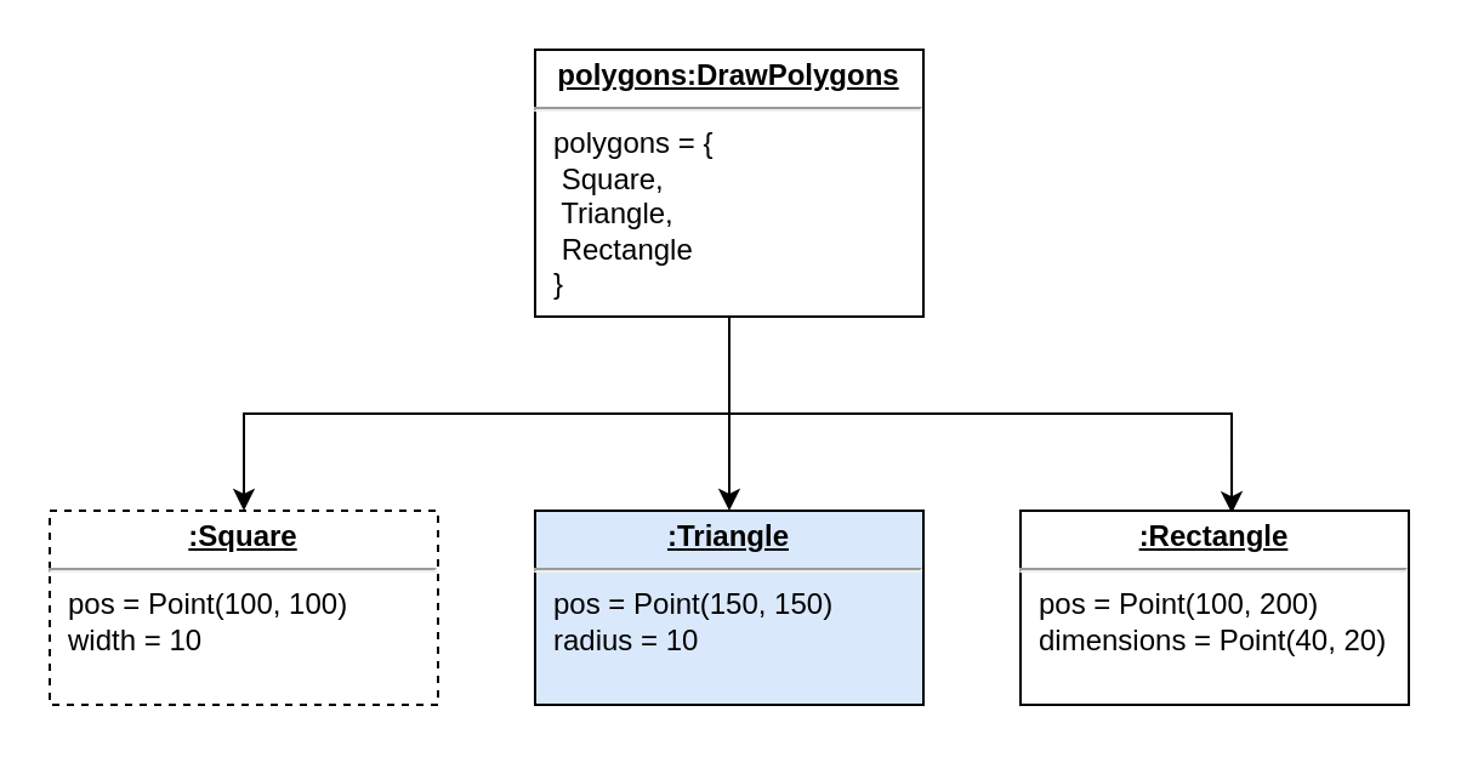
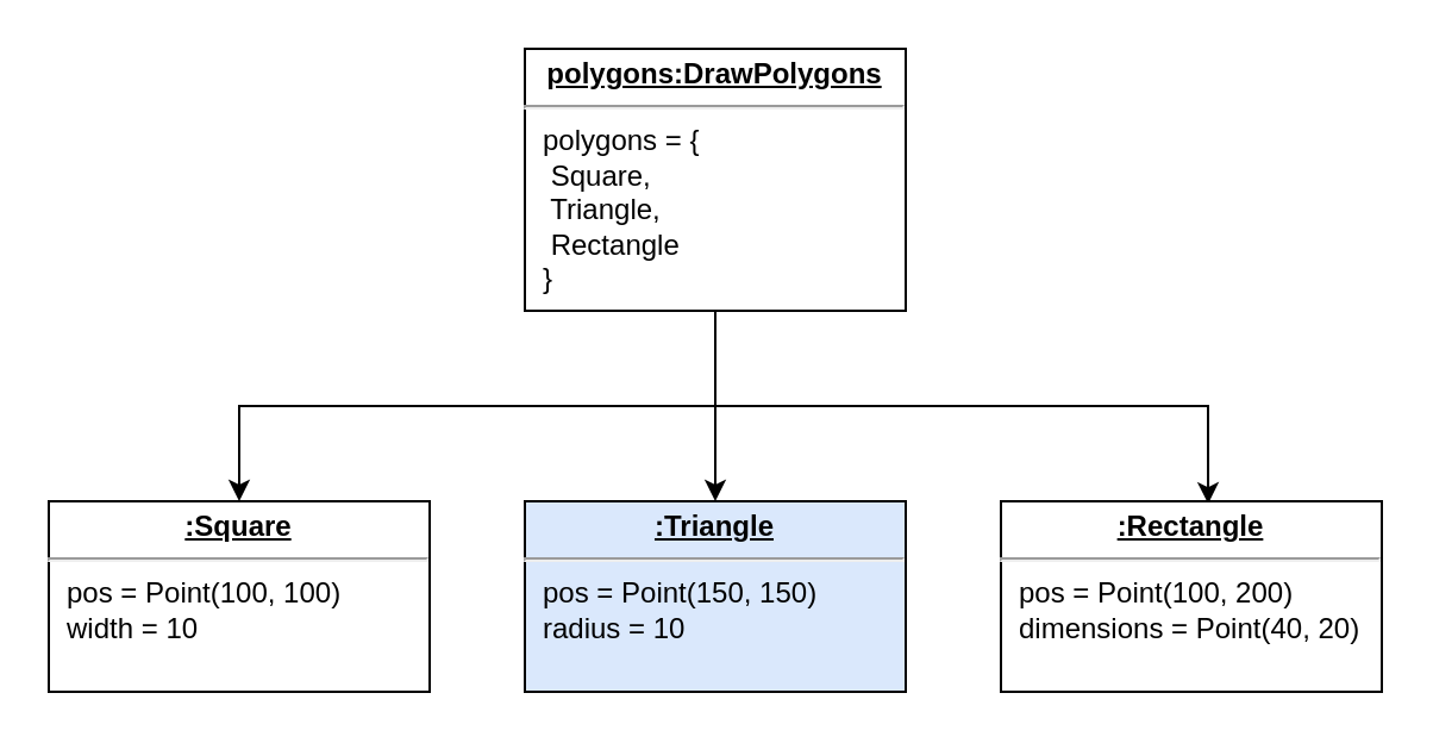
- <mxCell id="6" value="&lt;p style=&quot;margin: 0px ; margin-top: 4px ; text-align: center ; text-decoration: underline&quot;&gt;&lt;b&gt;:Square&lt;/b&gt;&lt;/p&gt;&lt;hr&gt;&lt;p style=&quot;margin: 0px ; margin-left: 8px&quot;&gt;pos = Point(100, 100)&lt;/p&gt;&lt;p style=&quot;margin: 0px ; margin-left: 8px&quot;&gt;width = 10&lt;/p&gt;" style="verticalAlign=top;align=left;overflow=fill;fontSize=12;fontFamily=Helvetica;html=1;dashed=1;" parent="1" vertex="1"><mxGeometry x="20" y="210" width="160" height="80" as="geometry" /></mxCell>
+ <mxCell id="6" value="&lt;p style=&quot;margin: 0px ; margin-top: 4px ; text-align: center ; text-decoration: underline&quot;&gt;&lt;b&gt;:Square&lt;/b&gt;&lt;/p&gt;&lt;hr&gt;&lt;p style=&quot;margin: 0px ; margin-left: 8px&quot;&gt;pos = Point(100, 100)&lt;/p&gt;&lt;p style=&quot;margin: 0px ; margin-left: 8px&quot;&gt;width = 10&lt;/p&gt;" style="verticalAlign=top;align=left;overflow=fill;fontSize=12;fontFamily=Helvetica;html=1;" parent="1" vertex="1"><mxGeometry x="20" y="210" width="160" height="80" as="geometry" /></mxCell>
